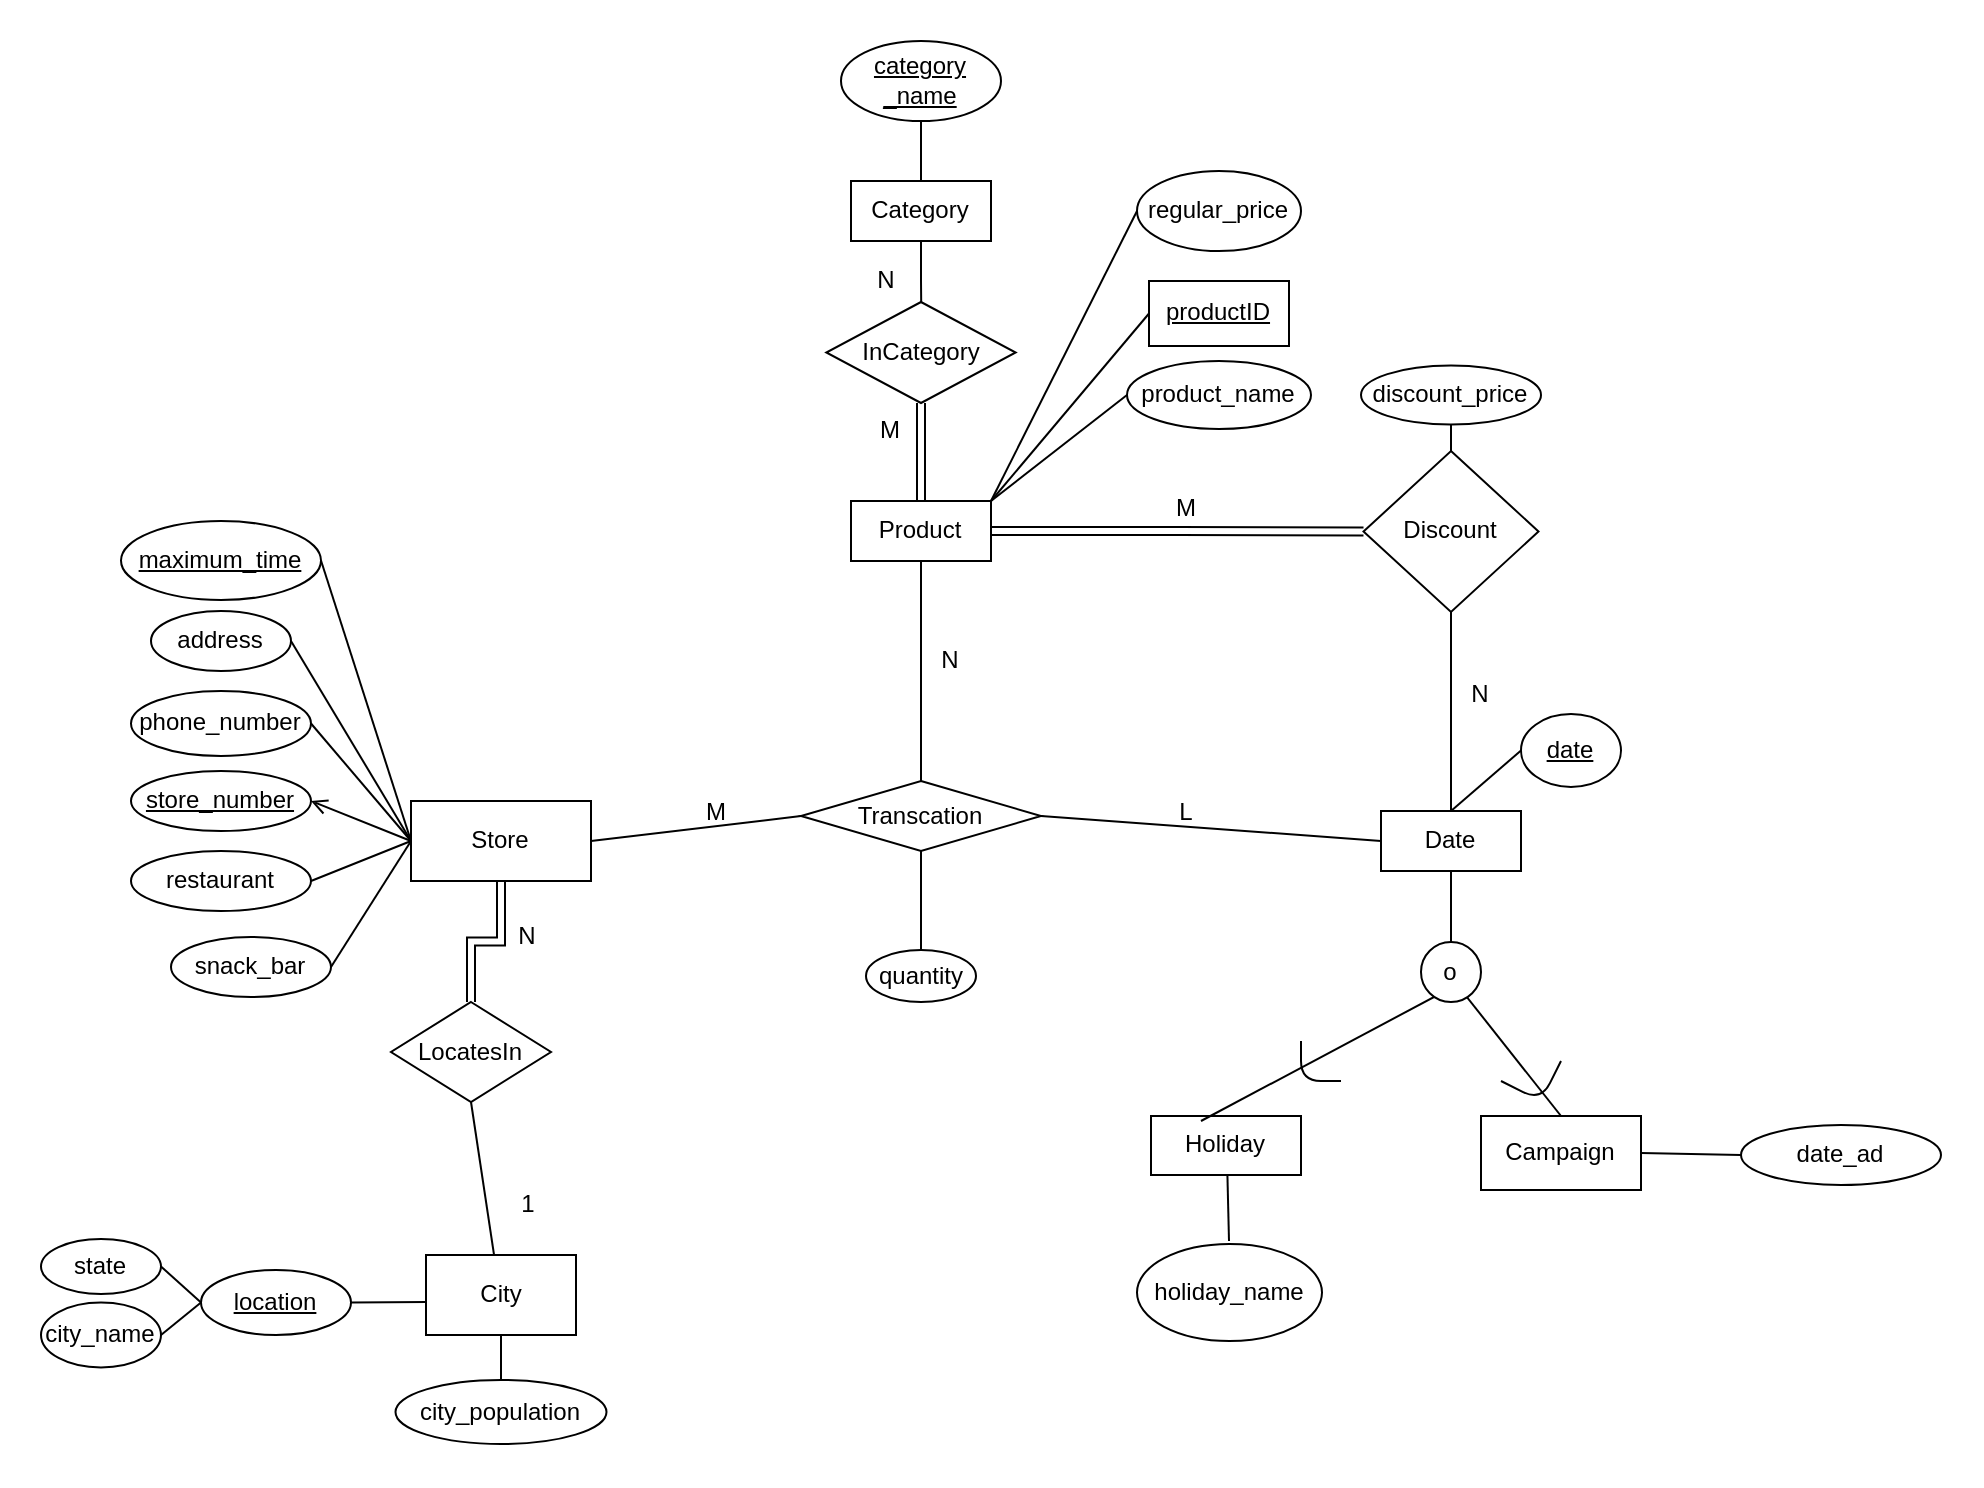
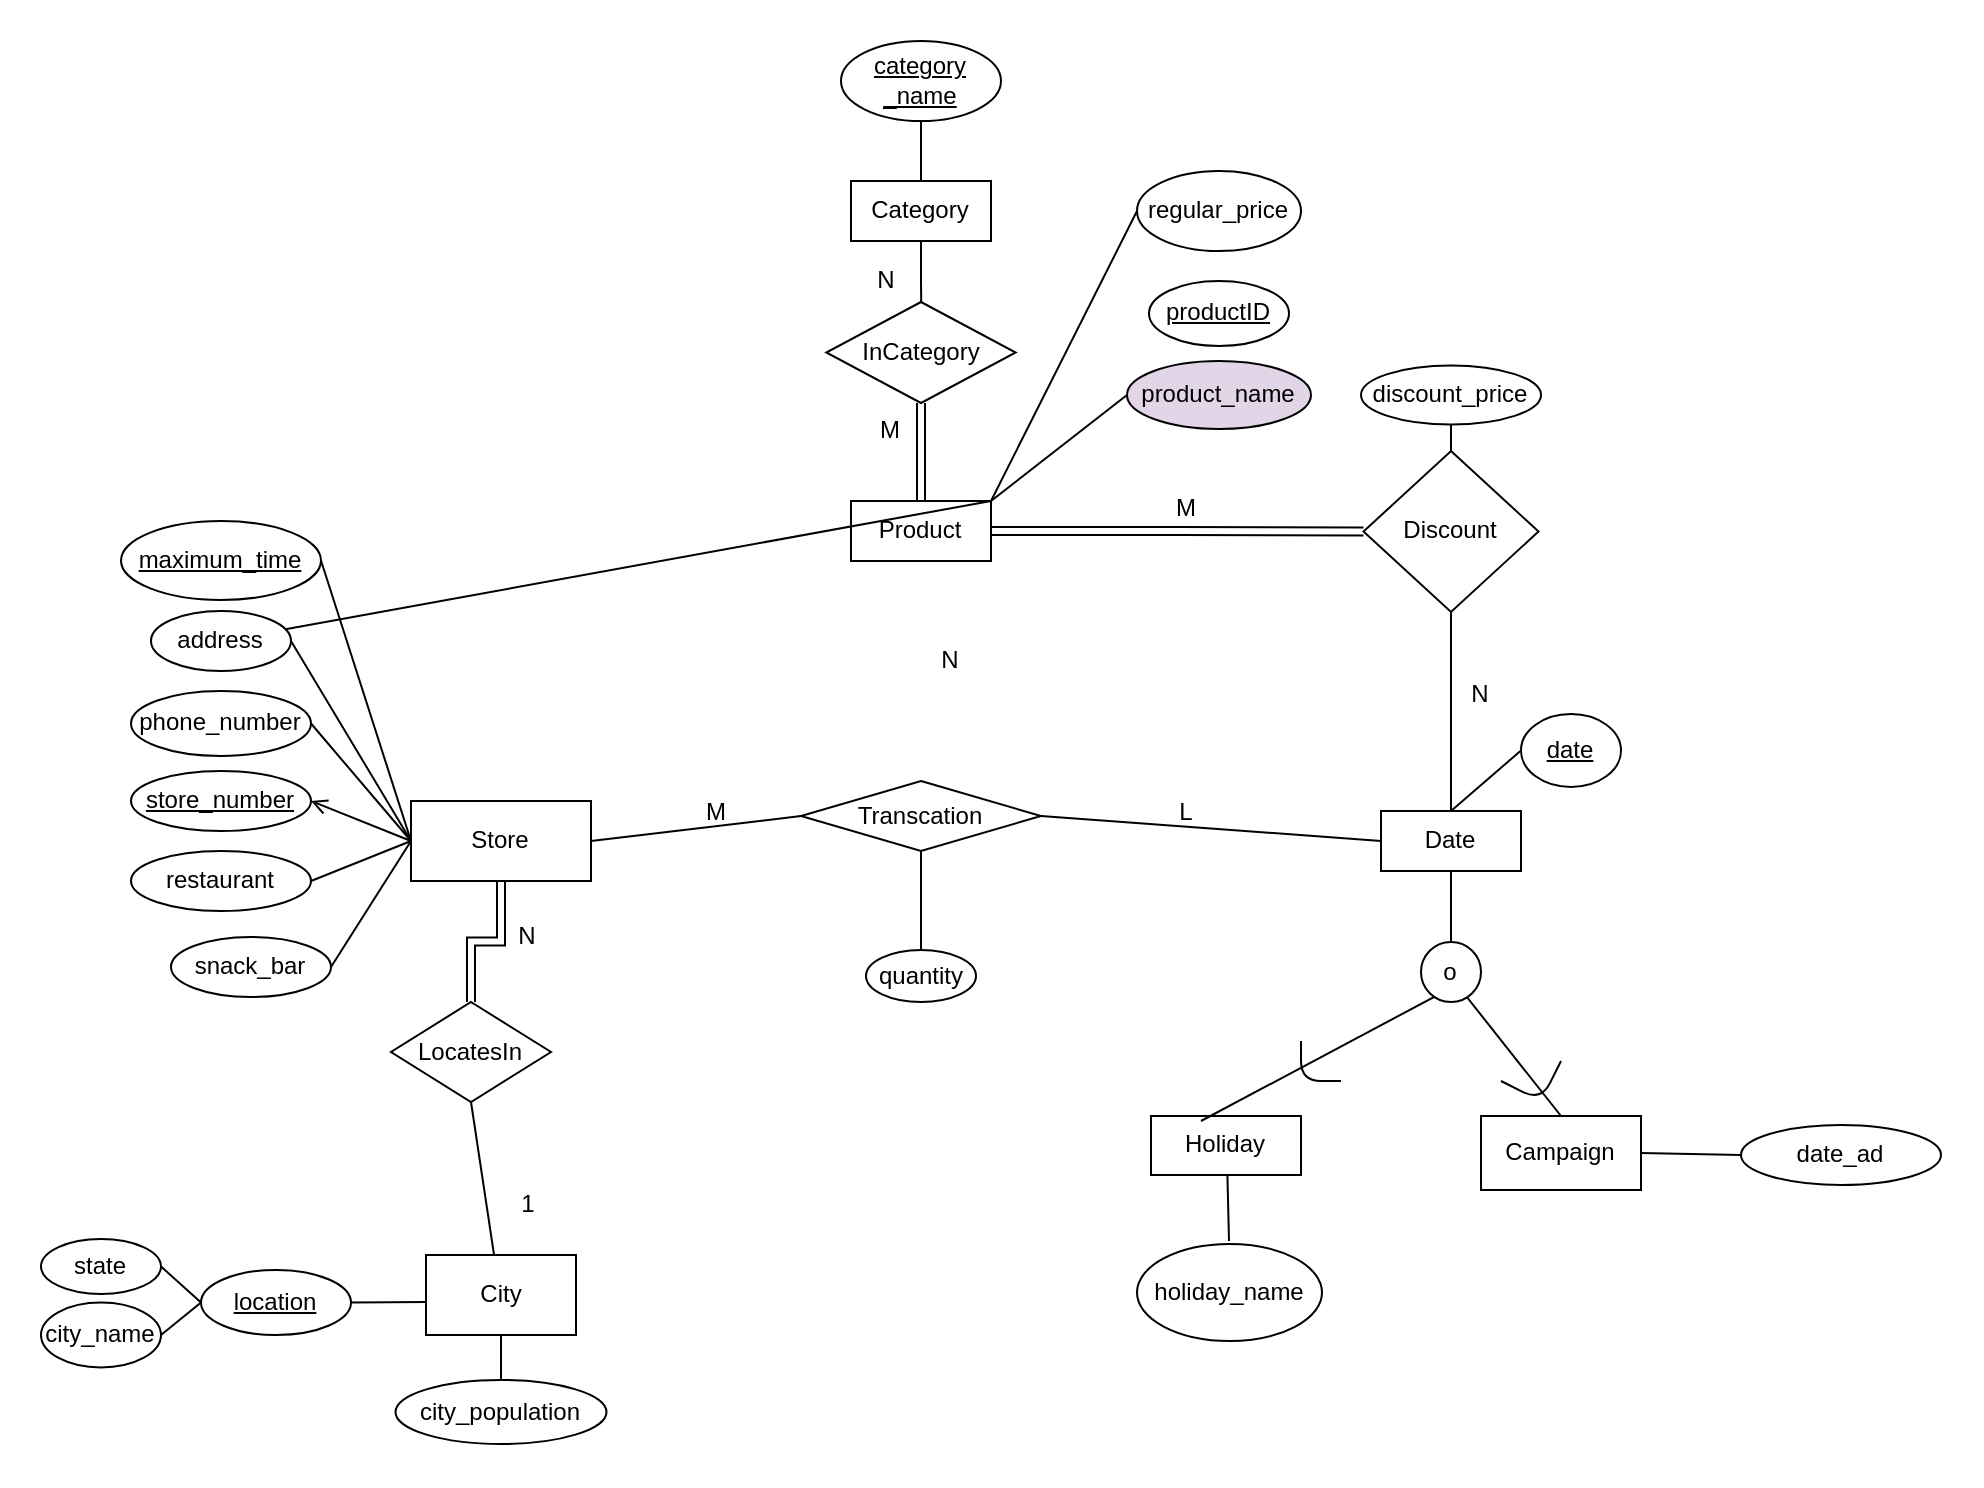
- <mxCell id="34" value="productID" style="whiteSpace=wrap;html=1;fontStyle=4;rounded=0;" vertex="1" parent="1"><mxGeometry x="574" y="140" width="70" height="32.5" as="geometry" /></mxCell>
+ <mxCell id="34" value="productID" style="ellipse;whiteSpace=wrap;html=1;fontStyle=4" vertex="1" parent="1"><mxGeometry x="574" y="140" width="70" height="32.5" as="geometry" /></mxCell>
- <mxCell id="35" value="product_name" style="ellipse;whiteSpace=wrap;html=1;" vertex="1" parent="1"><mxGeometry x="563" y="180" width="92" height="34" as="geometry" /></mxCell>
+ <mxCell id="35" value="product_name" style="ellipse;whiteSpace=wrap;html=1;fillColor=#e1d5e7;" vertex="1" parent="1"><mxGeometry x="563" y="180" width="92" height="34" as="geometry" /></mxCell>
- <mxCell id="33" value="" style="endArrow=none;html=1;exitX=1;exitY=0;exitDx=0;exitDy=0;entryX=0;entryY=0.5;entryDx=0;entryDy=0;" edge="1" parent="1" source="4" target="34"><mxGeometry width="50" height="50" relative="1" as="geometry"><mxPoint x="595" y="380" as="sourcePoint" /><mxPoint x="575" y="160" as="targetPoint" /></mxGeometry></mxCell>
+ <mxCell id="33" value="" style="endArrow=none;html=1;exitX=1;exitY=0;exitDx=0;exitDy=0;" edge="1" parent="1" source="4" target="9"><mxGeometry width="50" height="50" relative="1" as="geometry"><mxPoint x="595" y="380" as="sourcePoint" /><mxPoint x="575" y="160" as="targetPoint" /></mxGeometry></mxCell>
- <mxCell id="22" style="edgeStyle=orthogonalEdgeStyle;rounded=0;orthogonalLoop=1;jettySize=auto;html=1;entryX=0.5;entryY=1;entryDx=0;entryDy=0;endArrow=none;endFill=0;exitX=0.5;exitY=0;exitDx=0;exitDy=0;" edge="1" parent="1" source="64" target="4"><mxGeometry relative="1" as="geometry"><mxPoint x="460" y="319.5" as="sourcePoint" /></mxGeometry></mxCell>
